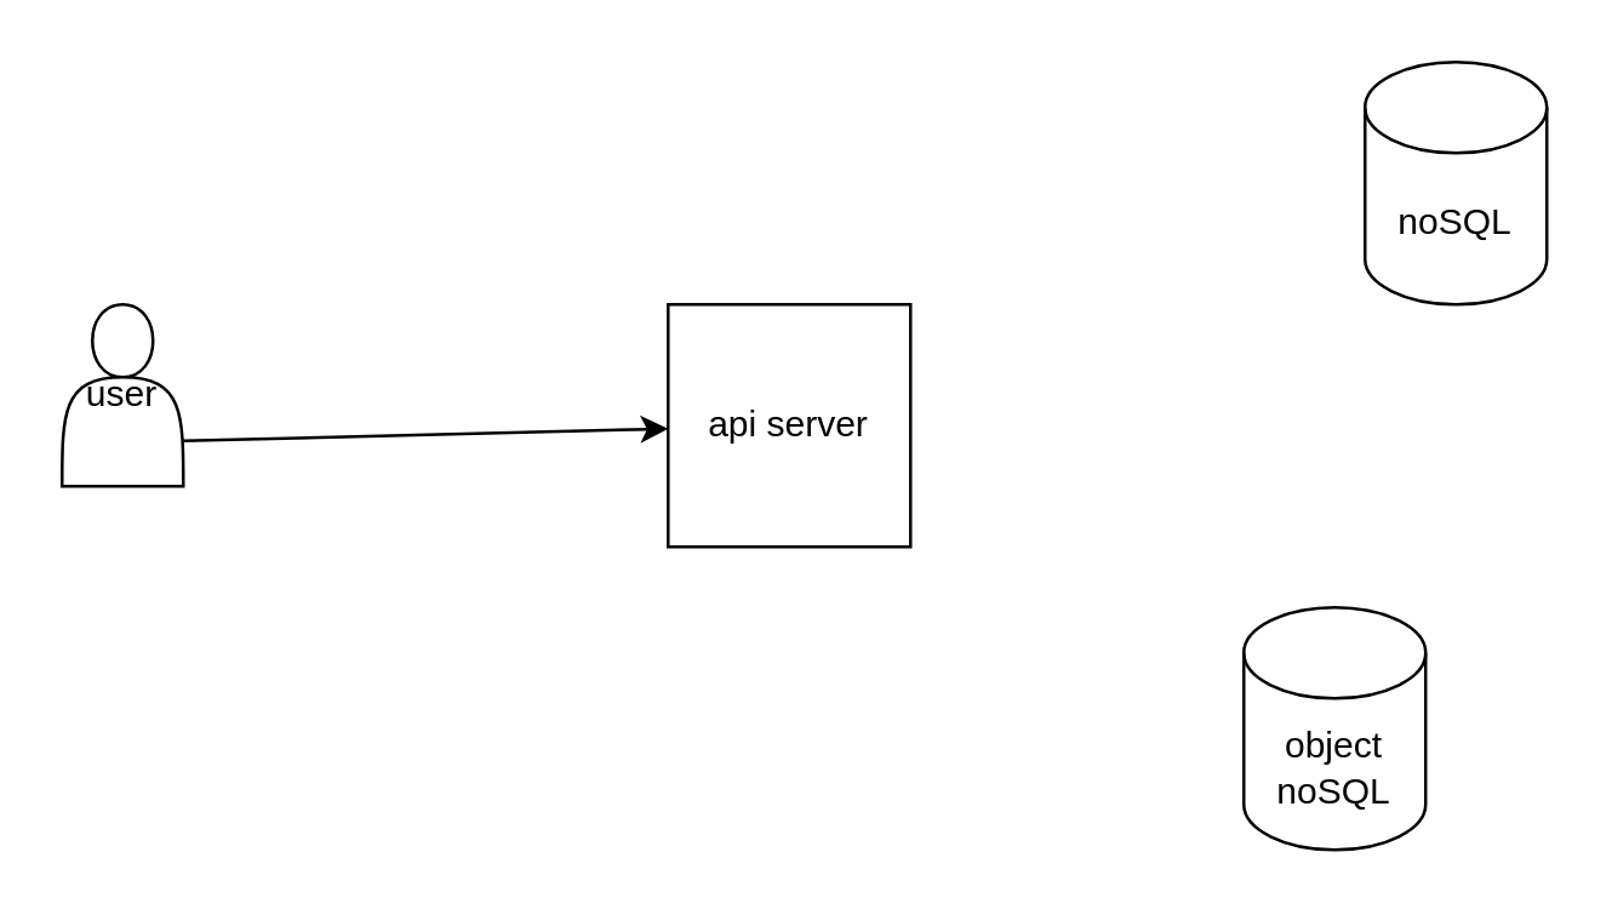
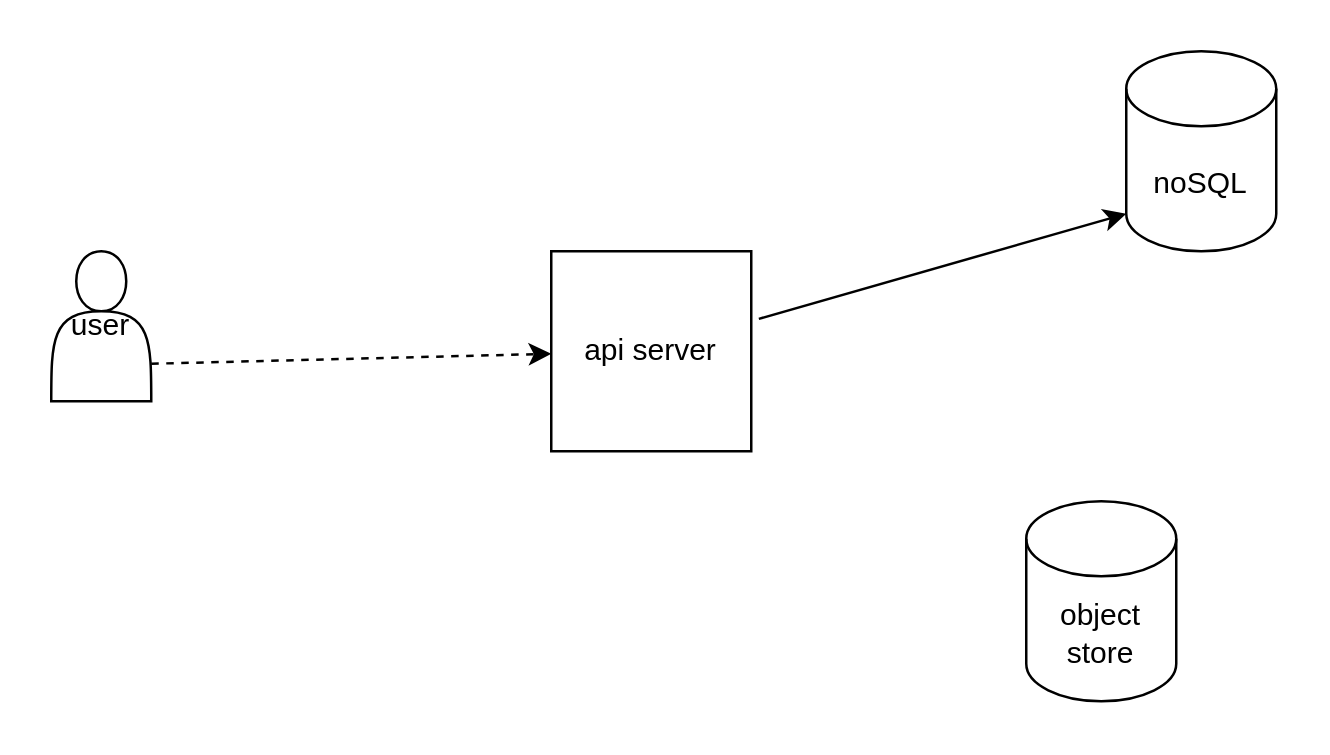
+ <mxCell id="5" value="" style="endArrow=classic;html=1;rounded=0;entryX=0;entryY=1;entryDx=0;entryDy=-15;entryPerimeter=0;exitX=1.038;exitY=0.338;exitDx=0;exitDy=0;exitPerimeter=0;" edge="1" parent="1" source="7" target="4"><mxGeometry width="50" height="50" relative="1" as="geometry"><mxPoint x="240" y="230" as="sourcePoint" /><mxPoint x="290" y="180" as="targetPoint" /></mxGeometry></mxCell>
- <mxCell id="6" value="" style="endArrow=classic;html=1;rounded=0;exitX=1;exitY=0.75;exitDx=0;exitDy=0;" edge="1" parent="1" source="2" target="7"><mxGeometry width="50" height="50" relative="1" as="geometry"><mxPoint x="40" y="135" as="sourcePoint" /><mxPoint x="280" y="135" as="targetPoint" /></mxGeometry></mxCell>
+ <mxCell id="6" value="" style="endArrow=classic;html=1;rounded=0;exitX=1;exitY=0.75;exitDx=0;exitDy=0;dashed=1;" edge="1" parent="1" source="2" target="7"><mxGeometry width="50" height="50" relative="1" as="geometry"><mxPoint x="40" y="135" as="sourcePoint" /><mxPoint x="280" y="135" as="targetPoint" /></mxGeometry></mxCell>
- <mxCell id="3" value="object noSQL" style="shape=cylinder3;whiteSpace=wrap;html=1;boundedLbl=1;backgroundOutline=1;size=15;" vertex="1" parent="1"><mxGeometry x="410" y="200" width="60" height="80" as="geometry" /></mxCell>
+ <mxCell id="3" value="object store" style="shape=cylinder3;whiteSpace=wrap;html=1;boundedLbl=1;backgroundOutline=1;size=15;" vertex="1" parent="1"><mxGeometry x="410" y="200" width="60" height="80" as="geometry" /></mxCell>
